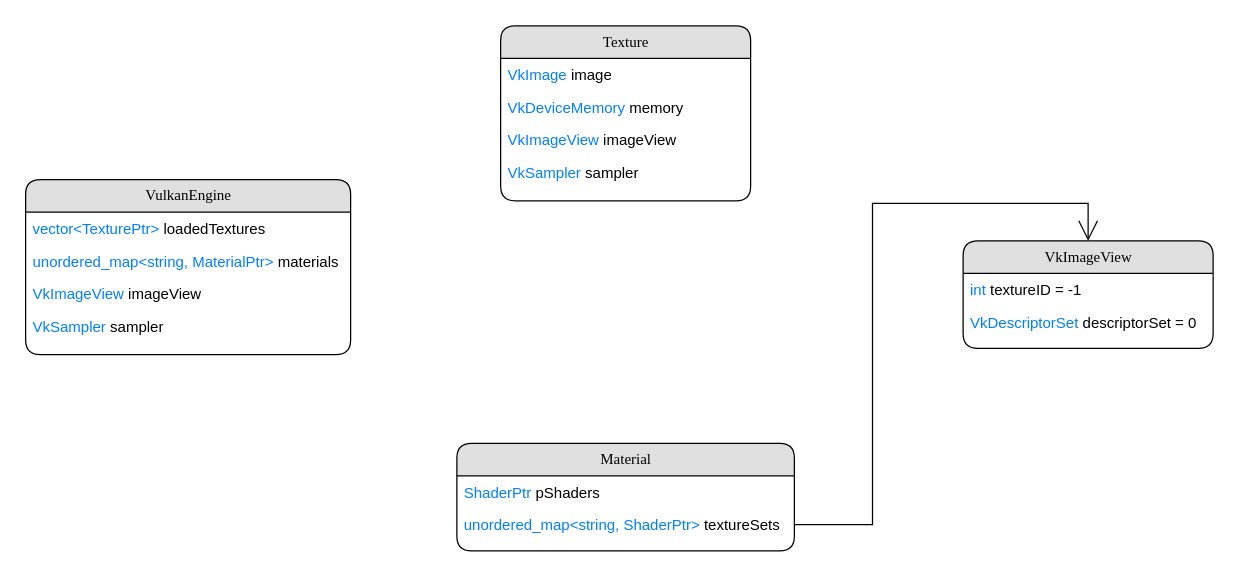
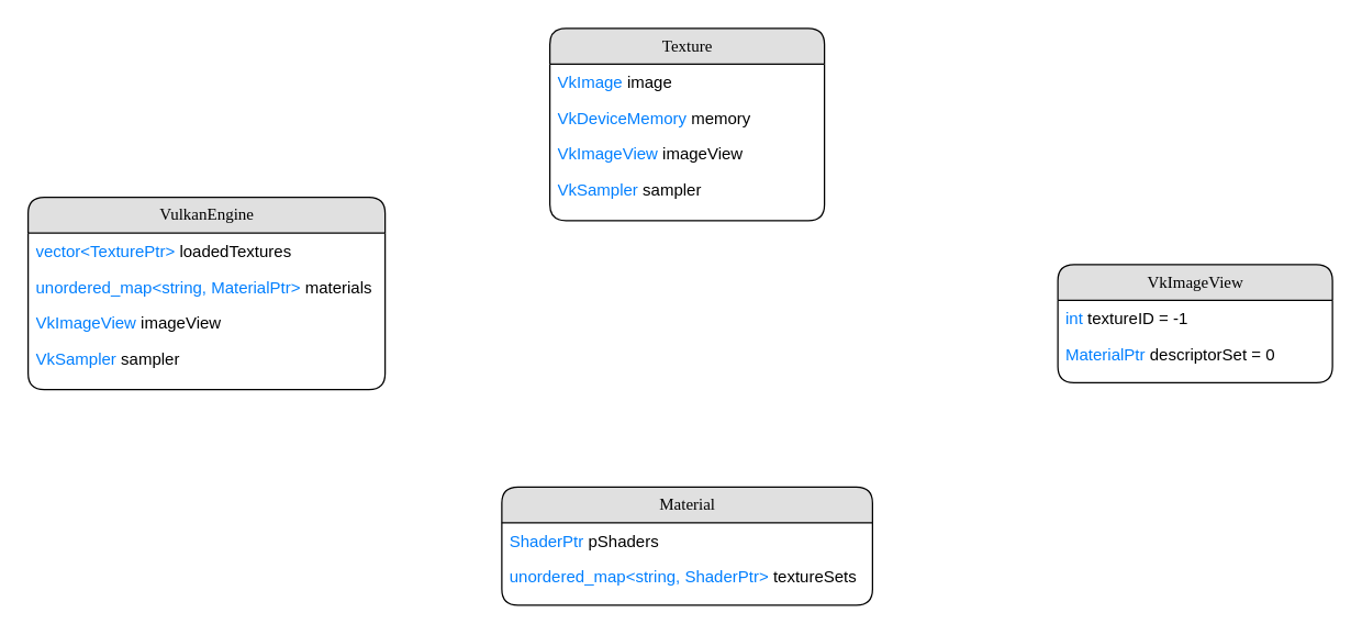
- <mxCell id="8" style="edgeStyle=orthogonalEdgeStyle;rounded=0;orthogonalLoop=1;jettySize=auto;html=1;exitX=1;exitY=0.5;exitDx=0;exitDy=0;entryX=0.5;entryY=0;entryDx=0;entryDy=0;endArrow=open;startSize=14;endSize=14;sourcePerimeterSpacing=8;targetPerimeterSpacing=8;elbow=vertical;" edge="1" parent="1" source="7" target="2"><mxGeometry relative="1" as="geometry" /></mxCell>
- <mxCell id="4" value="&lt;font color=&quot;#007fff&quot;&gt;VkDescriptorSet &lt;/font&gt;descriptorSet = 0" style="text;html=1;strokeColor=none;fillColor=none;spacingLeft=4;spacingRight=4;whiteSpace=wrap;overflow=hidden;rotatable=0;points=[[0,0.5],[1,0.5]];portConstraint=eastwest;" parent="2" vertex="1"><mxGeometry y="52" width="200" height="26" as="geometry" /></mxCell>
+ <mxCell id="4" value="&lt;font color=&quot;#007fff&quot;&gt;MaterialPtr &lt;/font&gt;descriptorSet = 0" style="text;html=1;strokeColor=none;fillColor=none;spacingLeft=4;spacingRight=4;whiteSpace=wrap;overflow=hidden;rotatable=0;points=[[0,0.5],[1,0.5]];portConstraint=eastwest;" parent="2" vertex="1"><mxGeometry y="52" width="200" height="26" as="geometry" /></mxCell>
